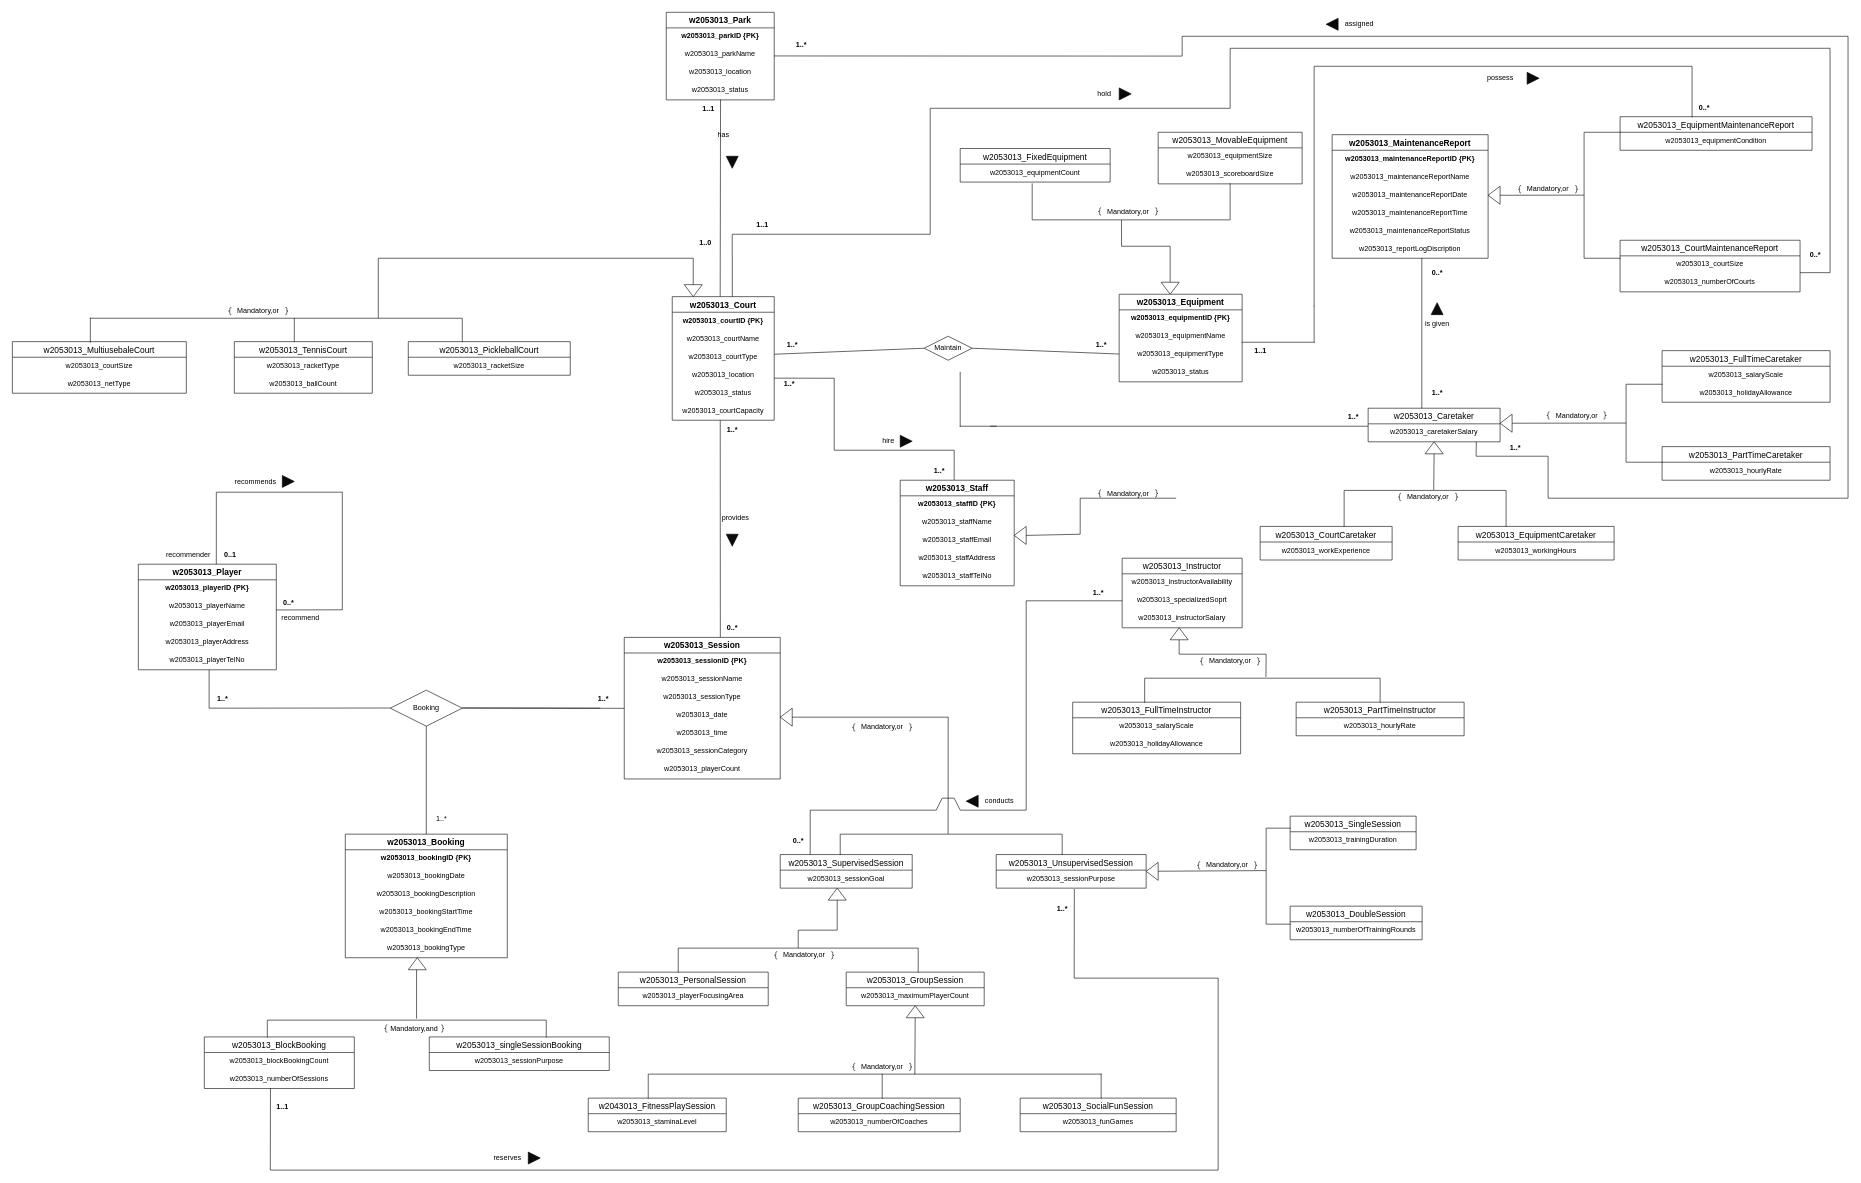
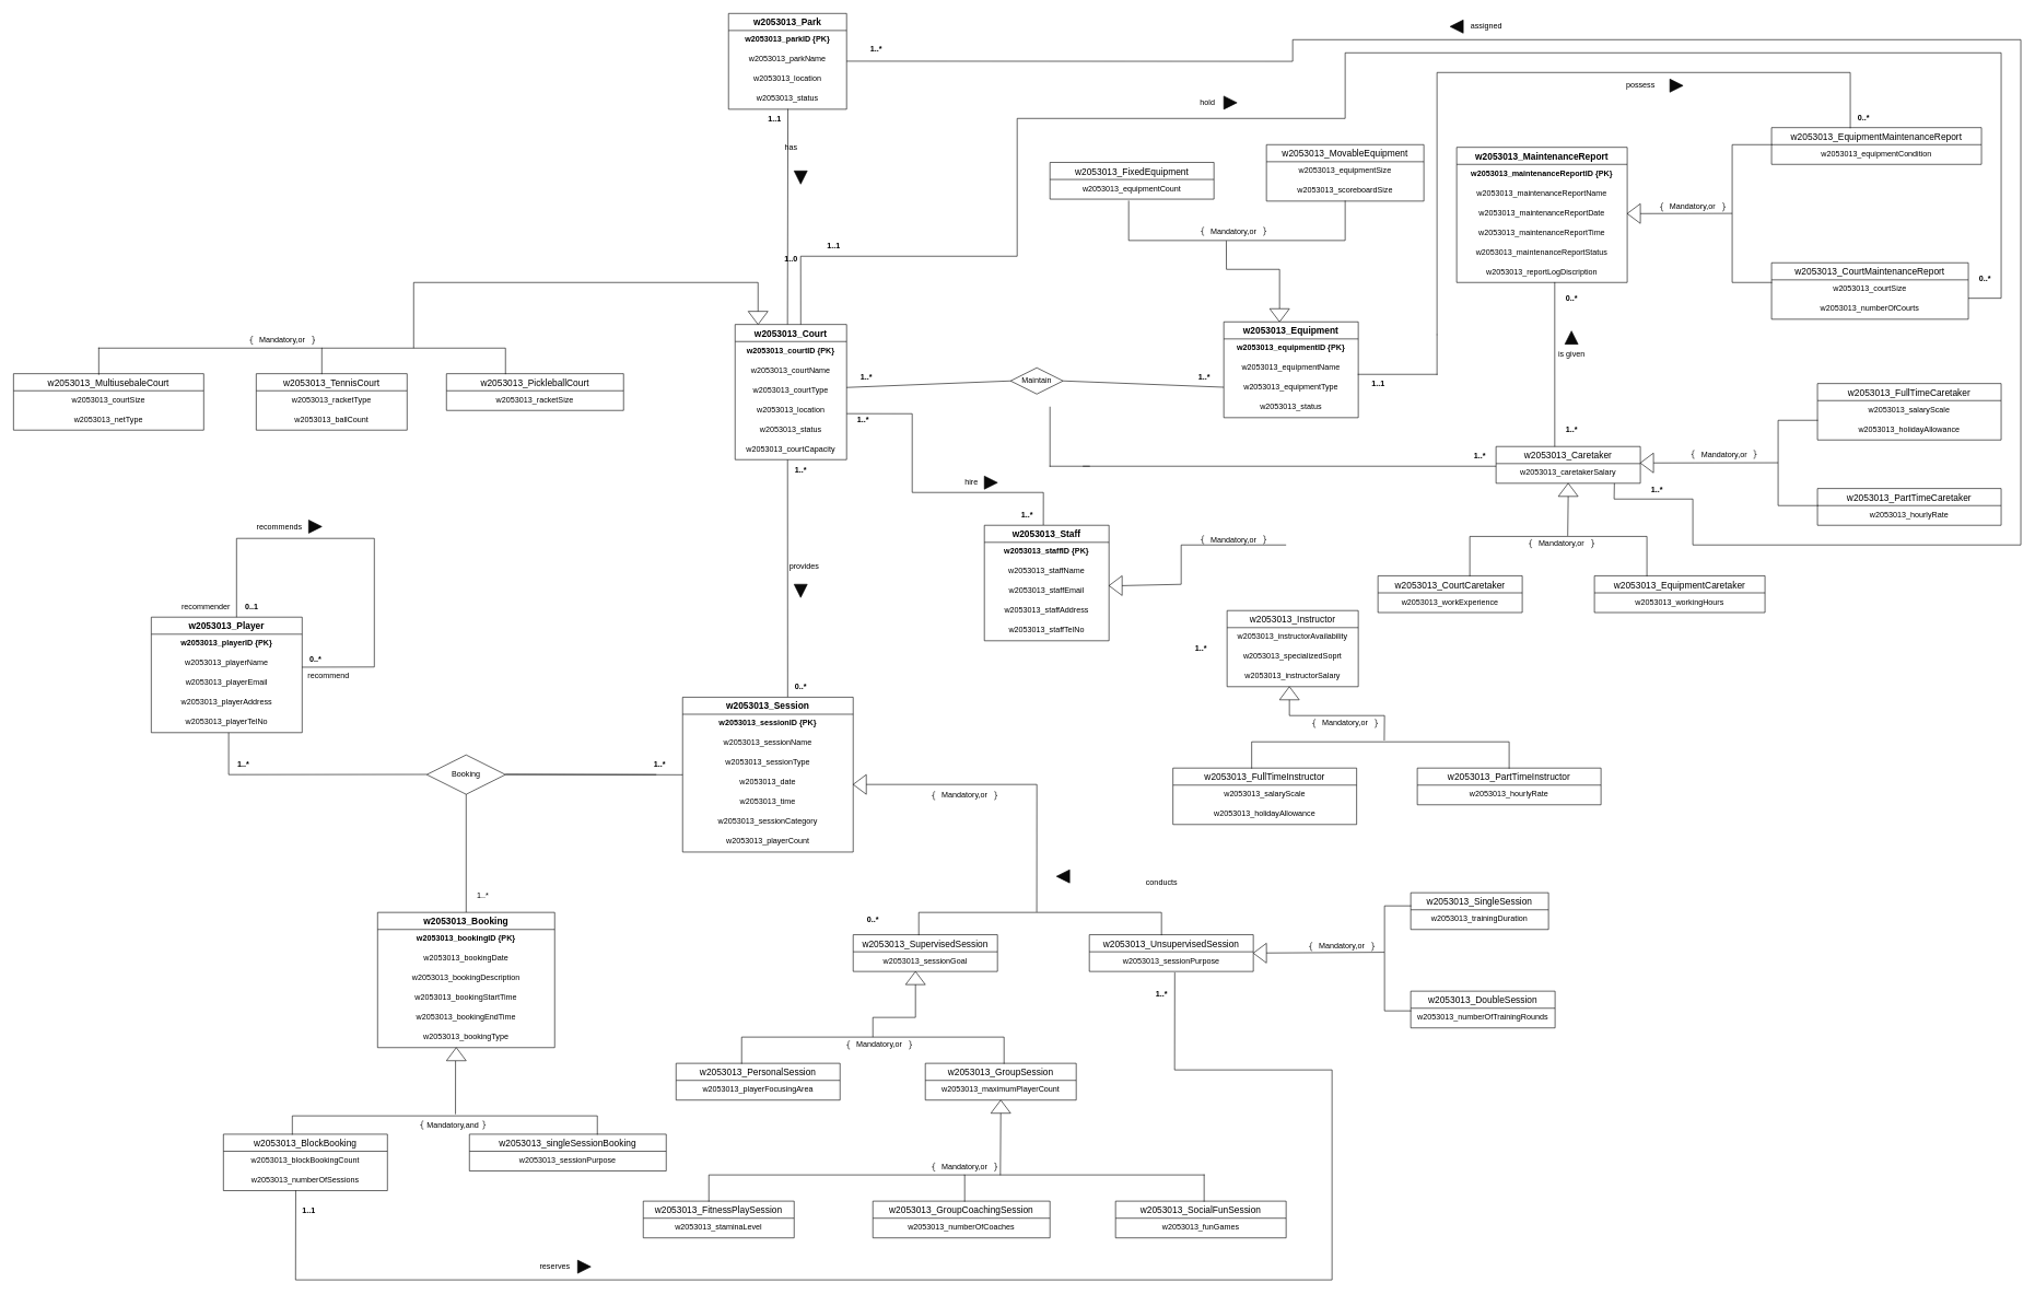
- <mxCell id="179" value="&lt;b&gt;1..0&lt;/b&gt;" style="text;html=1;align=center;verticalAlign=middle;resizable=0;points=[];autosize=1;strokeColor=none;fillColor=none;" parent="1" vertex="1"><mxGeometry x="1155" y="390" width="40" height="30" as="geometry" /></mxCell>
+ <mxCell id="179" value="&lt;b&gt;1..0&lt;/b&gt;" style="text;html=1;align=center;verticalAlign=middle;resizable=0;points=[];autosize=1;strokeColor=none;fillColor=none;" parent="1" vertex="1"><mxGeometry x="1185" y="380" width="40" height="30" as="geometry" /></mxCell>
- <mxCell id="110" value="" style="endArrow=none;html=1;rounded=0;entryX=0;entryY=0.5;entryDx=0;entryDy=0;labelBackgroundColor=none;fontColor=default;exitX=0.227;exitY=-0.001;exitDx=0;exitDy=0;exitPerimeter=0;" parent="1" source="74" target="48" edge="1"><mxGeometry relative="1" as="geometry"><mxPoint x="1350" y="1420" as="sourcePoint" /><mxPoint x="1600" y="1170" as="targetPoint" /><Array as="points"><mxPoint x="1350" y="1350" /><mxPoint x="1560" y="1350" /><mxPoint x="1570" y="1330" /><mxPoint x="1590" y="1330" /><mxPoint x="1600" y="1350" /><mxPoint x="1710" y="1350" /><mxPoint x="1710" y="1110" /><mxPoint x="1710" y="1001" /></Array></mxGeometry></mxCell>
- <mxCell id="228" value="conducts" style="text;html=1;align=center;verticalAlign=middle;resizable=0;points=[];autosize=1;strokeColor=none;fillColor=none;" parent="1" vertex="1"><mxGeometry x="1630" y="1320" width="70" height="30" as="geometry" /></mxCell>
+ <mxCell id="228" value="conducts" style="text;html=1;align=center;verticalAlign=middle;resizable=0;points=[];autosize=1;strokeColor=none;fillColor=none;" parent="1" vertex="1"><mxGeometry x="1735" y="1330" width="70" height="30" as="geometry" /></mxCell>
- <mxCell id="99" value="w2043013_FitnessPlaySession" style="swimlane;fontStyle=0;childLayout=stackLayout;horizontal=1;startSize=26;horizontalStack=0;resizeParent=1;resizeParentMax=0;resizeLast=0;collapsible=1;marginBottom=0;align=center;fontSize=14;labelBackgroundColor=none;" parent="1" vertex="1"><mxGeometry x="980" y="1830" width="230" height="56" as="geometry" /></mxCell>
+ <mxCell id="99" value="w2053013_FitnessPlaySession" style="swimlane;fontStyle=0;childLayout=stackLayout;horizontal=1;startSize=26;horizontalStack=0;resizeParent=1;resizeParentMax=0;resizeLast=0;collapsible=1;marginBottom=0;align=center;fontSize=14;labelBackgroundColor=none;" parent="1" vertex="1"><mxGeometry x="980" y="1830" width="230" height="56" as="geometry" /></mxCell>
